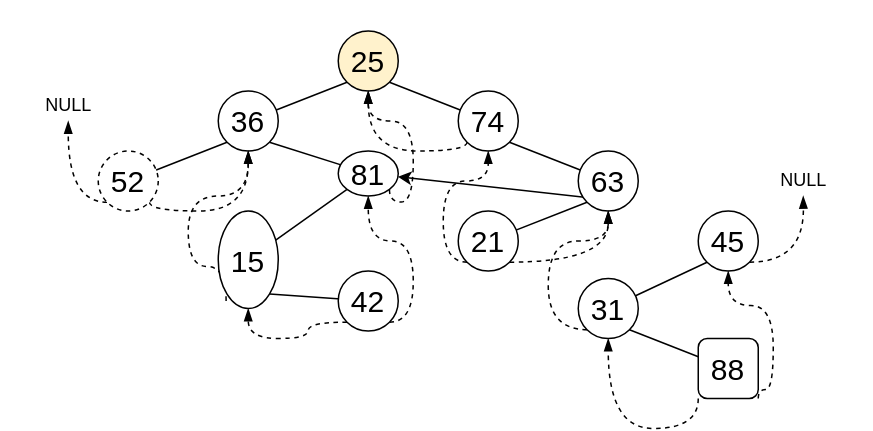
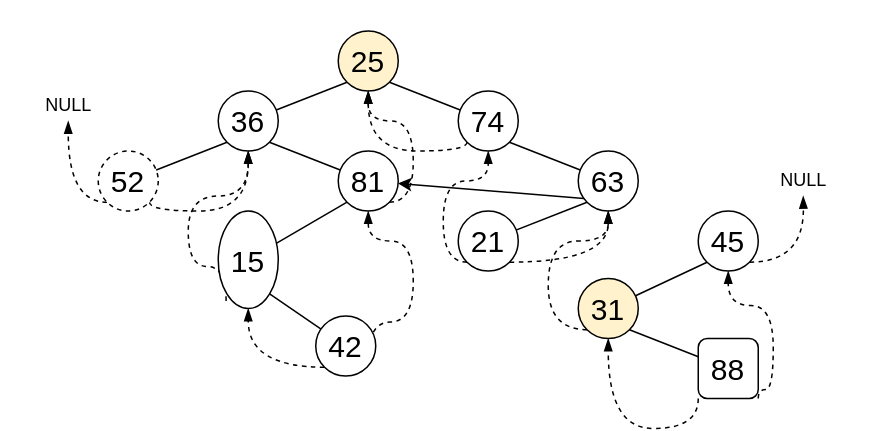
- <mxCell id="16" value="81" style="ellipse;whiteSpace=wrap;html=1;aspect=fixed;fontSize=20;" vertex="1" parent="1"><mxGeometry x="225" y="100" width="40" height="30" as="geometry" /></mxCell>
+ <mxCell id="16" value="81" style="ellipse;whiteSpace=wrap;html=1;aspect=fixed;fontSize=20;" vertex="1" parent="1"><mxGeometry x="225" y="100" width="40" height="40" as="geometry" /></mxCell>
- <mxCell id="22" value="42" style="ellipse;whiteSpace=wrap;html=1;aspect=fixed;fontSize=20;" vertex="1" parent="1"><mxGeometry x="225" y="180" width="40" height="40" as="geometry" /></mxCell>
+ <mxCell id="22" value="42" style="ellipse;whiteSpace=wrap;html=1;aspect=fixed;fontSize=20;" vertex="1" parent="1"><mxGeometry x="210" y="210" width="40" height="40" as="geometry" /></mxCell>
- <mxCell id="34" value="31" style="ellipse;whiteSpace=wrap;html=1;aspect=fixed;fontSize=20;" vertex="1" parent="1"><mxGeometry x="385" y="185" width="40" height="40" as="geometry" /></mxCell>
+ <mxCell id="34" value="31" style="ellipse;whiteSpace=wrap;html=1;aspect=fixed;fontSize=20;fillColor=#fff2cc;" vertex="1" parent="1"><mxGeometry x="385" y="185" width="40" height="40" as="geometry" /></mxCell>
